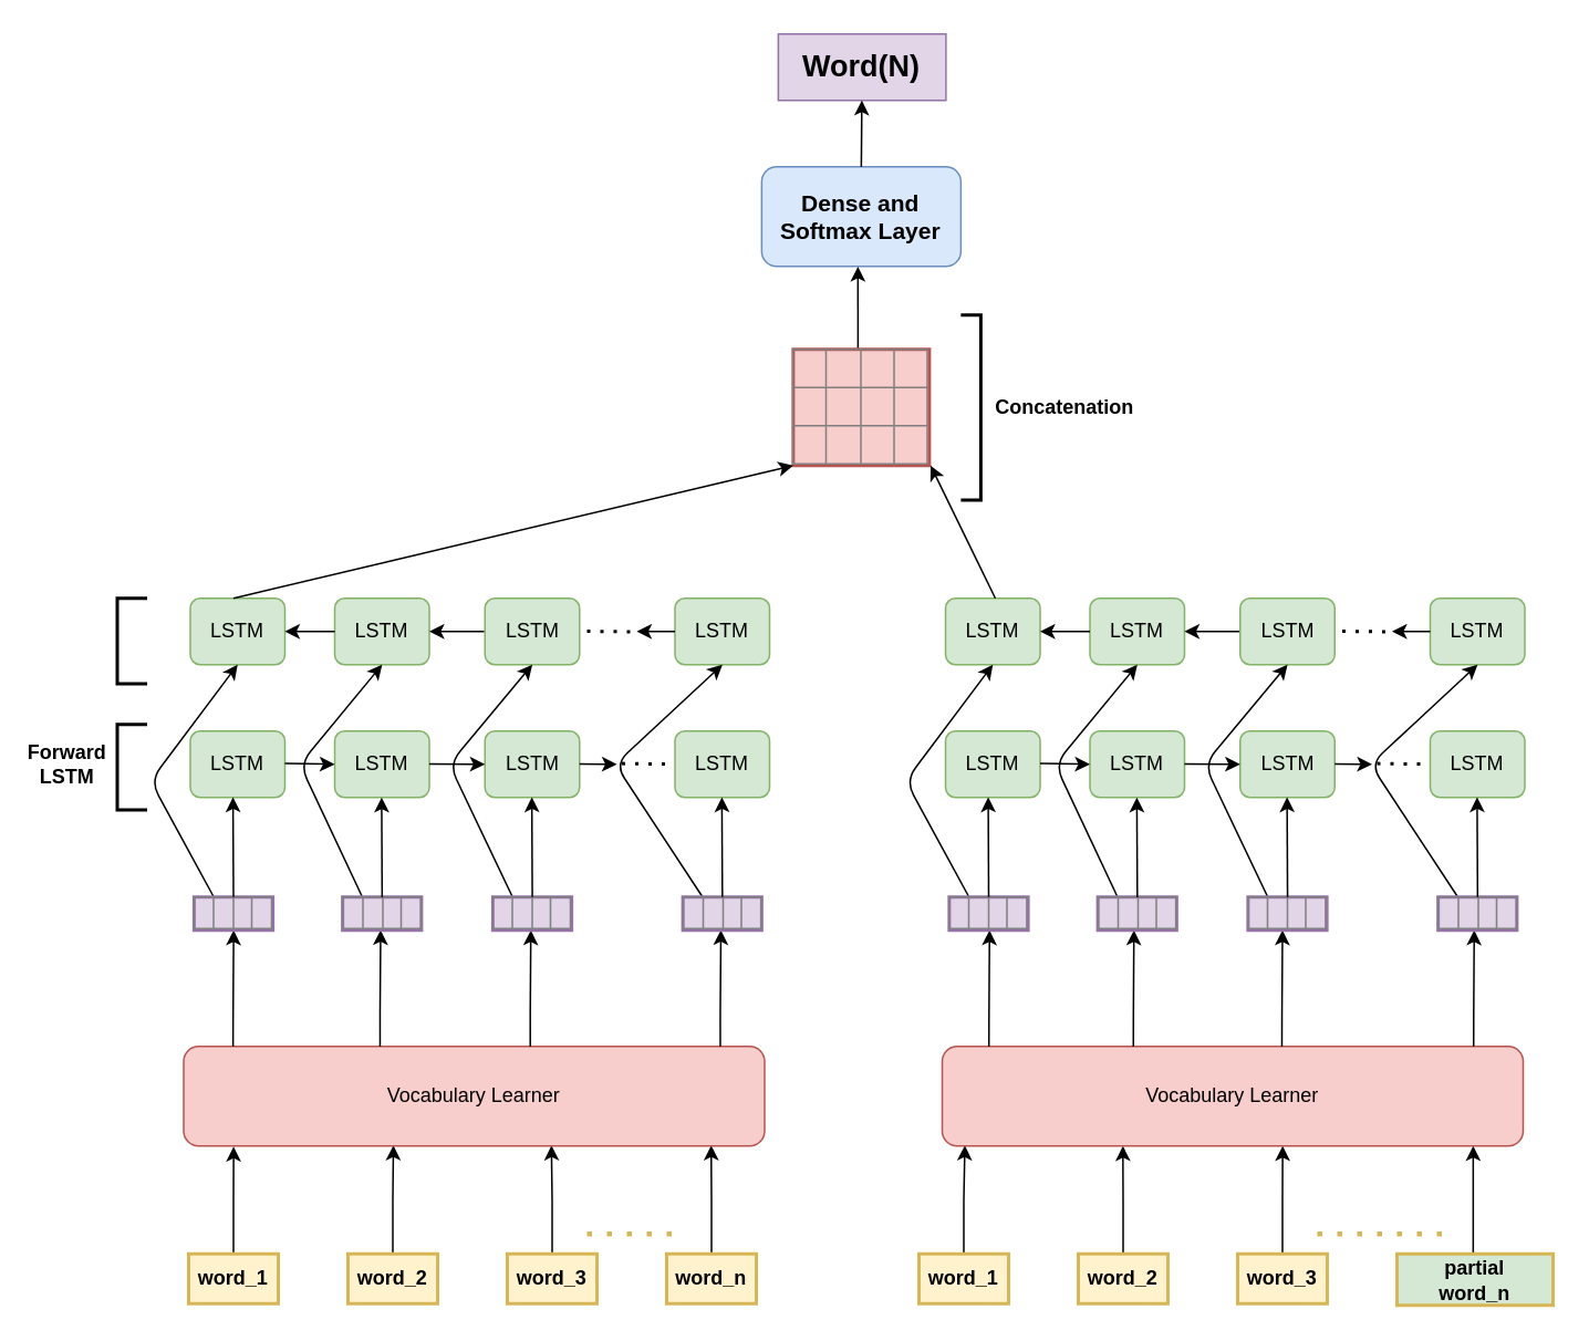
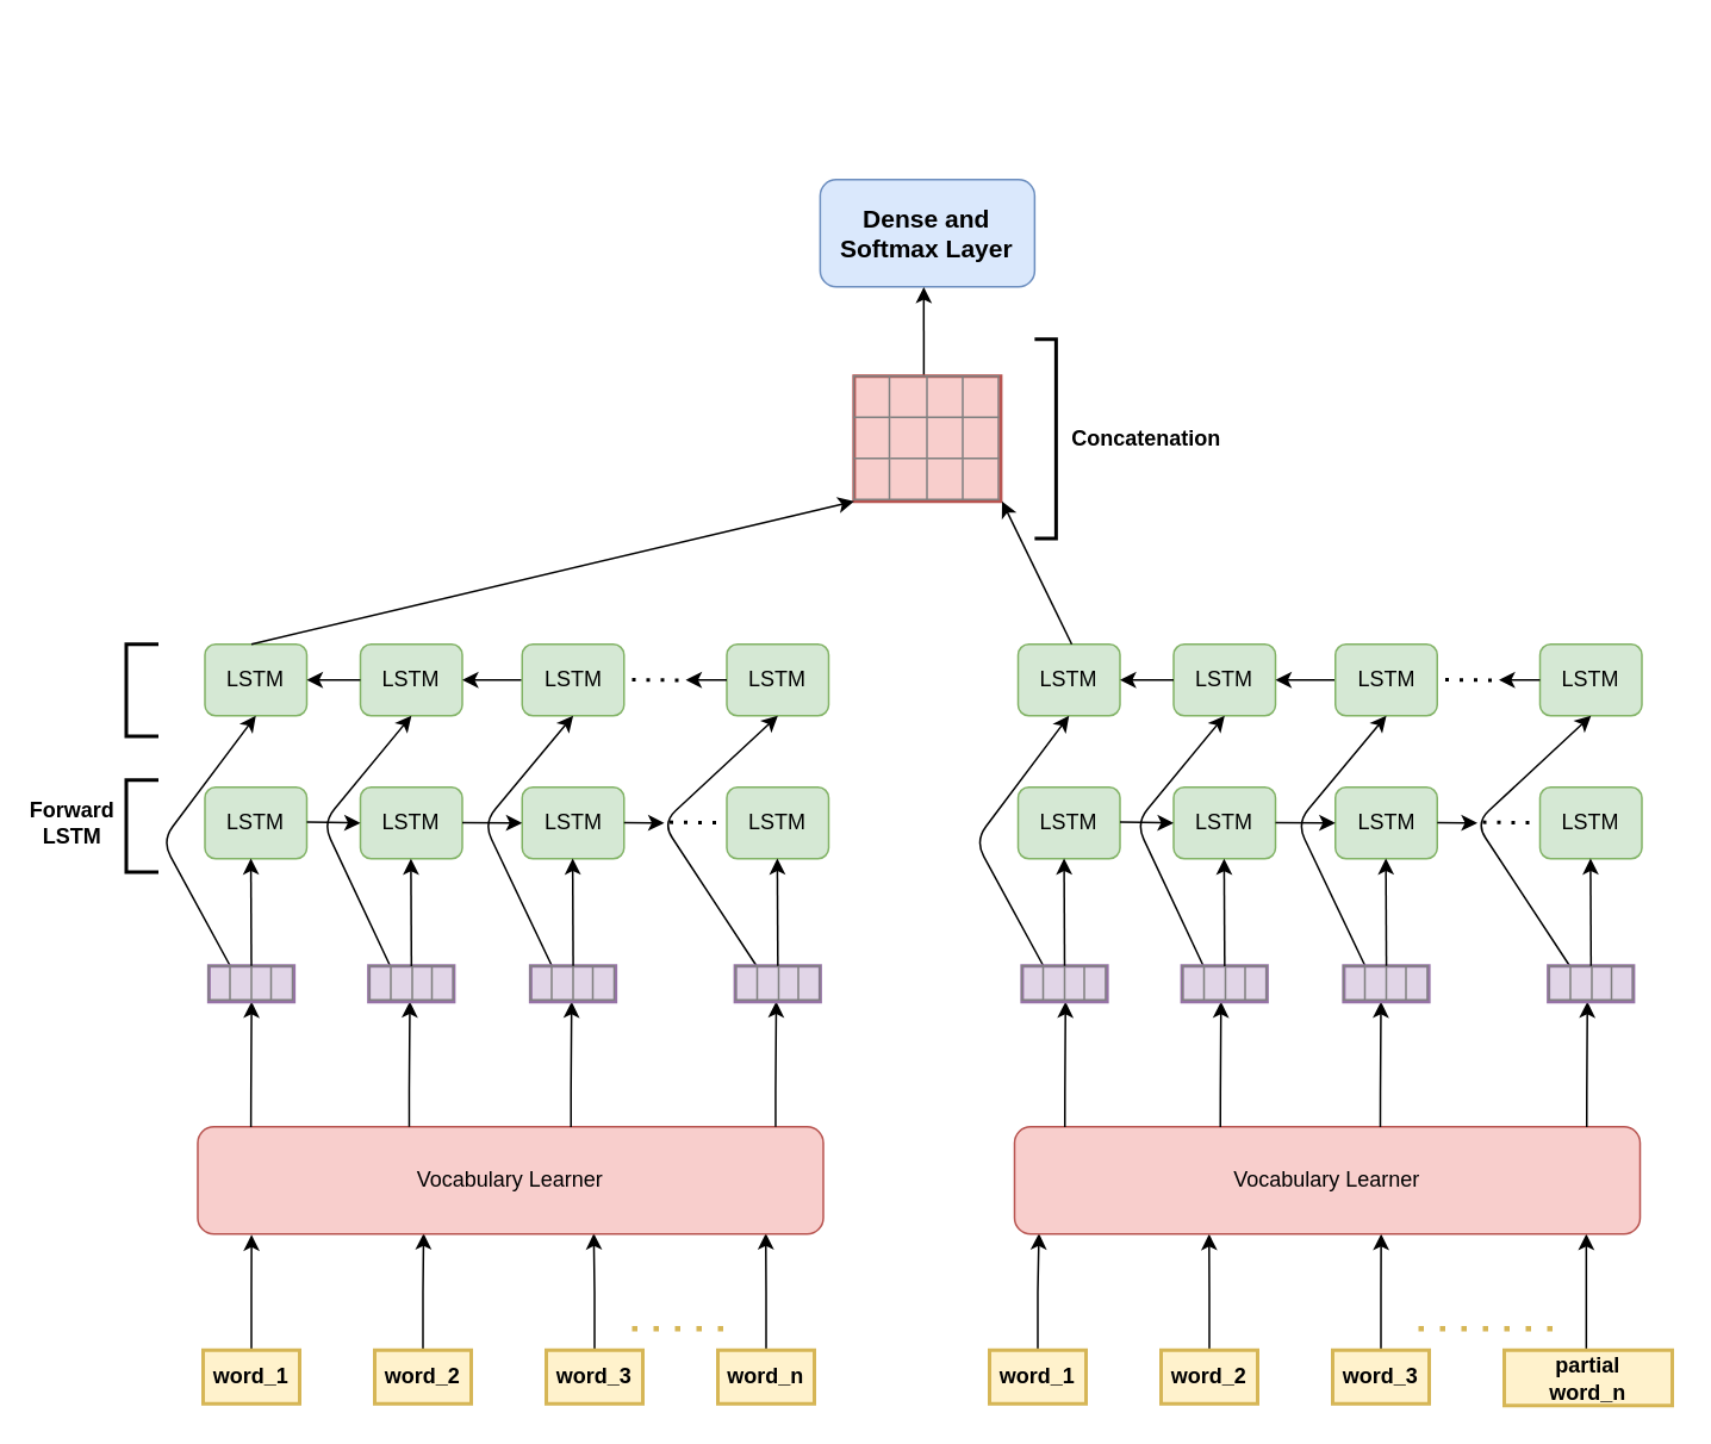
- <mxCell id="41" value="&lt;font style=&quot;font-size: 18px&quot;&gt;&lt;b&gt;Word(N)&lt;/b&gt;&lt;/font&gt;" style="rounded=0;whiteSpace=wrap;html=1;fillColor=#e1d5e7;strokeColor=#9673a6;" vertex="1" parent="1"><mxGeometry x="468.25" y="20" width="101" height="40" as="geometry" /></mxCell>
- <mxCell id="42" value="" style="endArrow=classic;html=1;exitX=0.5;exitY=0;exitDx=0;exitDy=0;" edge="1" parent="1" source="40" target="41"><mxGeometry width="50" height="50" relative="1" as="geometry"><mxPoint x="125.75" y="80" as="sourcePoint" /><mxPoint x="500.75" y="30" as="targetPoint" /><Array as="points" /></mxGeometry></mxCell>
- <mxCell id="18" value="&lt;b&gt;partial&lt;br&gt;word_n&lt;/b&gt;" style="rounded=0;whiteSpace=wrap;html=1;strokeWidth=2;fillColor=#d5e8d4;strokeColor=#d6b656;" vertex="1" parent="1"><mxGeometry x="841" y="755" width="94" height="31" as="geometry" /></mxCell>
+ <mxCell id="18" value="&lt;b&gt;partial&lt;br&gt;word_n&lt;/b&gt;" style="rounded=0;whiteSpace=wrap;html=1;strokeWidth=2;fillColor=#fff2cc;strokeColor=#d6b656;" vertex="1" parent="1"><mxGeometry x="841" y="755" width="94" height="31" as="geometry" /></mxCell>
